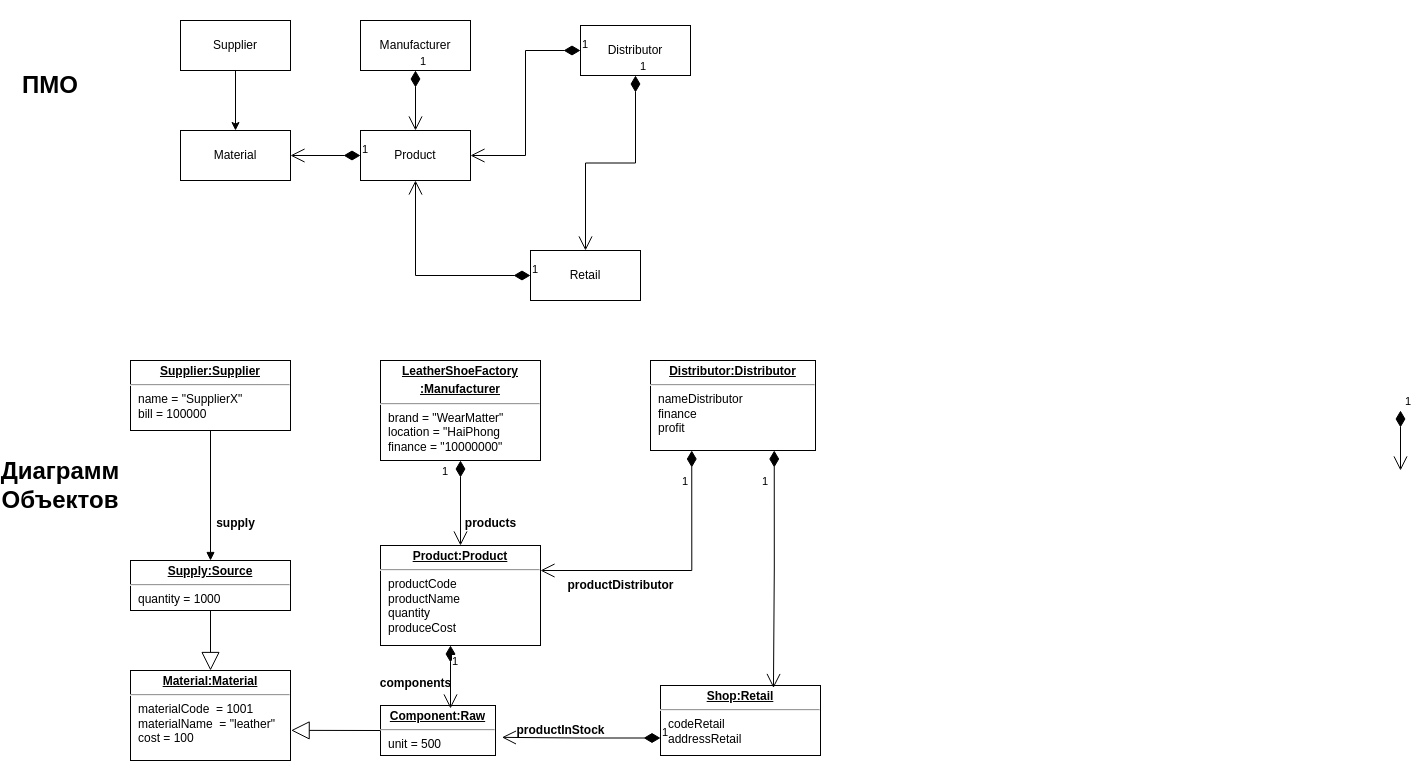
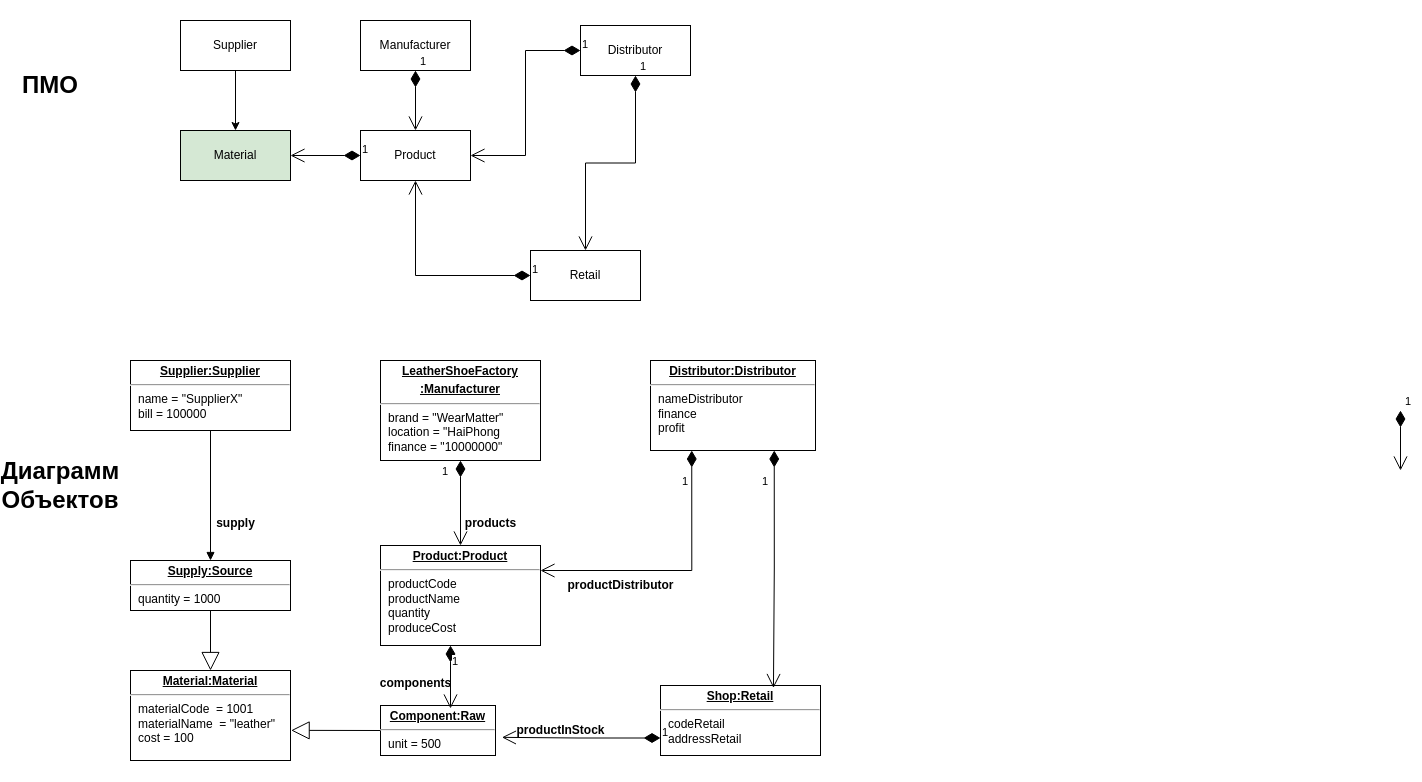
- <mxCell id="6" value="Material" style="html=1;whiteSpace=wrap;" parent="1" vertex="1"><mxGeometry x="180" y="130" width="110" height="50" as="geometry" /></mxCell>
+ <mxCell id="6" value="Material" style="html=1;whiteSpace=wrap;fillColor=#d5e8d4;" parent="1" vertex="1"><mxGeometry x="180" y="130" width="110" height="50" as="geometry" /></mxCell>
